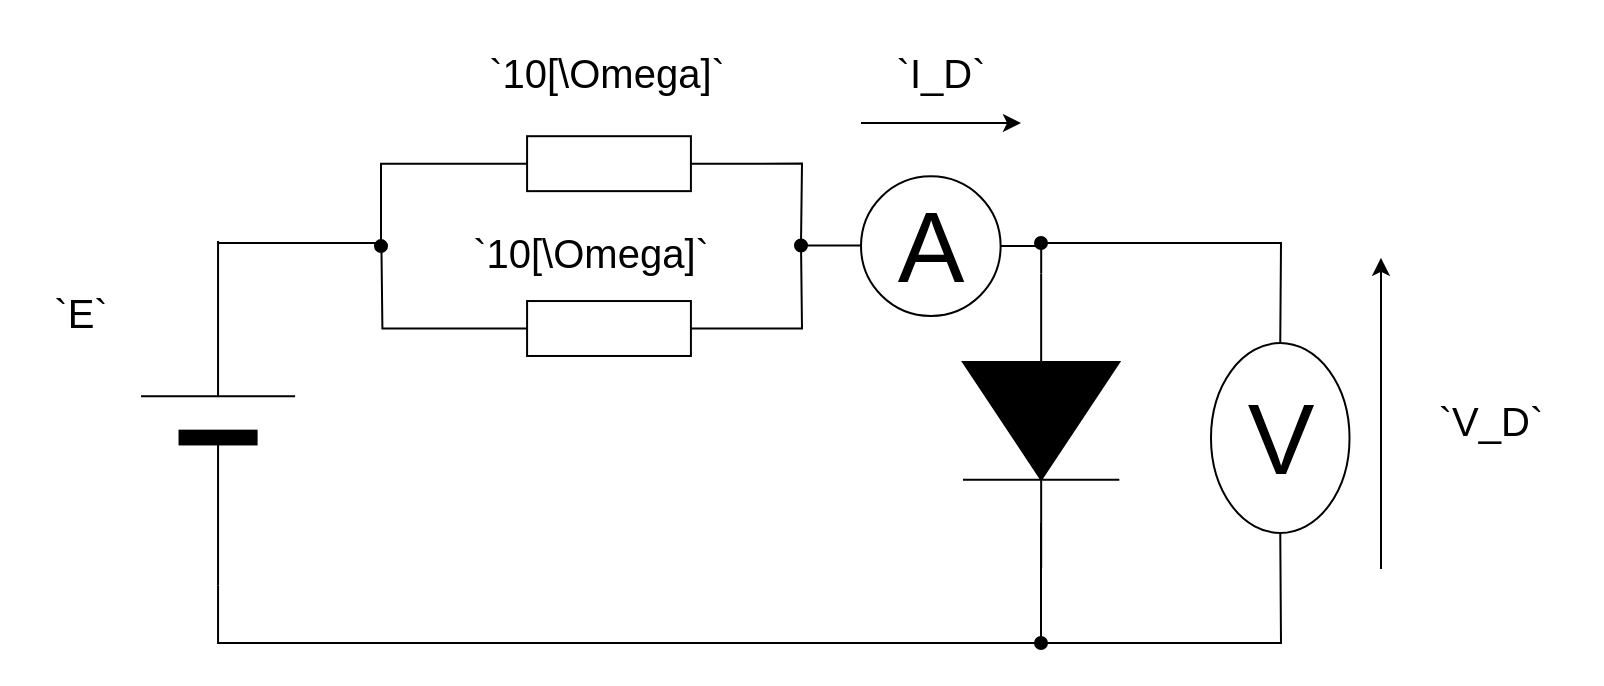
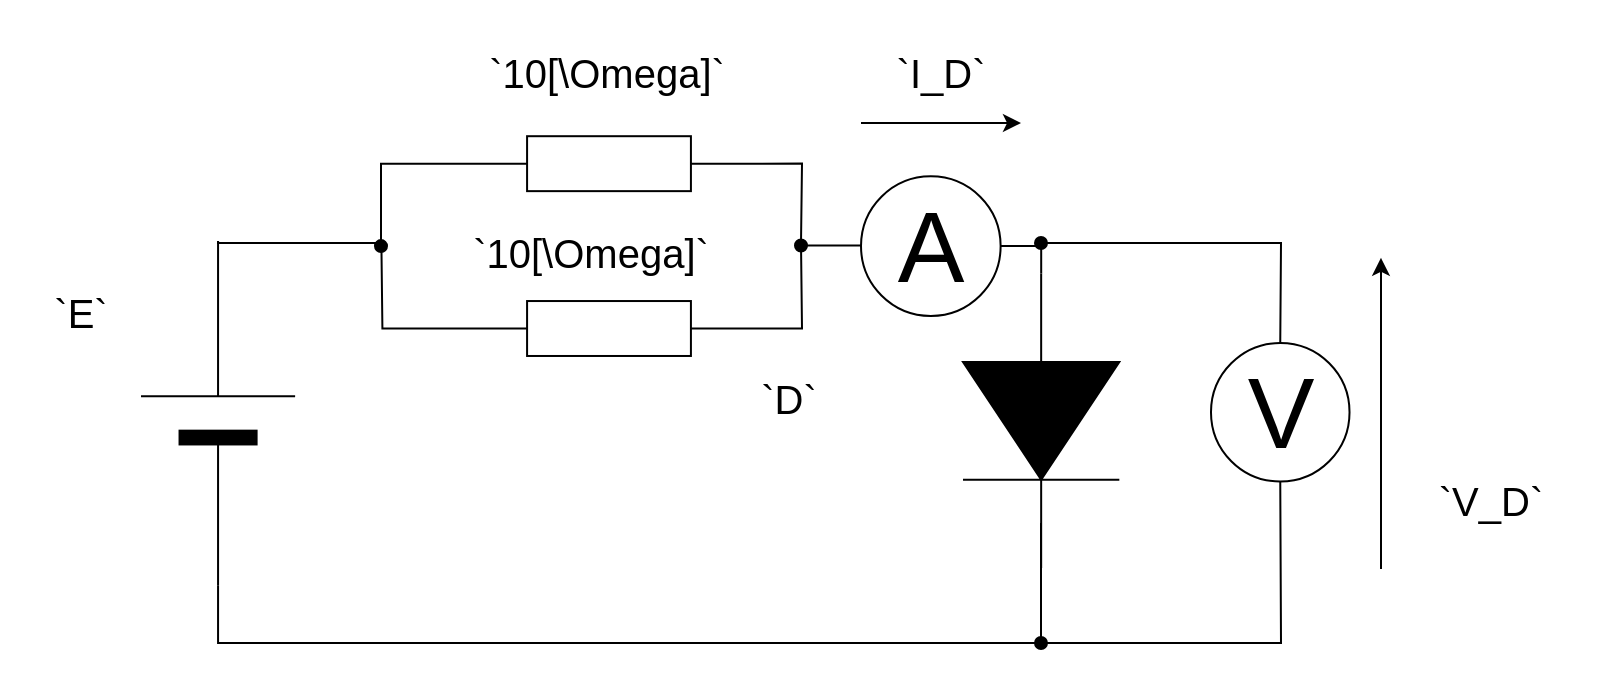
+ <mxCell id="12" value="`D`" style="text;html=1;align=center;verticalAlign=middle;resizable=0;points=[];autosize=1;strokeColor=none;fillColor=none;fontSize=20;" parent="1" vertex="1"><mxGeometry x="373.999" y="183.625" width="40" height="30" as="geometry" /></mxCell>
- <mxCell id="26" value="`V_D`" style="text;html=1;align=center;verticalAlign=middle;resizable=0;points=[];autosize=1;strokeColor=none;fillColor=none;fontSize=20;" parent="1" vertex="1"><mxGeometry x="710" y="194.886" width="70" height="30" as="geometry" /></mxCell>
+ <mxCell id="26" value="`V_D`" style="text;html=1;align=center;verticalAlign=middle;resizable=0;points=[];autosize=1;strokeColor=none;fillColor=none;fontSize=20;" parent="1" vertex="1"><mxGeometry x="710" y="234.886" width="70" height="30" as="geometry" /></mxCell>
- <mxCell id="23" value="V" style="verticalLabelPosition=middle;shadow=0;dashed=0;align=center;html=1;verticalAlign=middle;strokeWidth=1;shape=ellipse;aspect=fixed;fontSize=50;" parent="1" vertex="1"><mxGeometry x="605" y="171.006" width="69.268" height="95" as="geometry" /></mxCell>
+ <mxCell id="23" value="V" style="verticalLabelPosition=middle;shadow=0;dashed=0;align=center;html=1;verticalAlign=middle;strokeWidth=1;shape=ellipse;aspect=fixed;fontSize=50;" parent="1" vertex="1"><mxGeometry x="605" y="171.006" width="69.268" height="69.268" as="geometry" /></mxCell>
